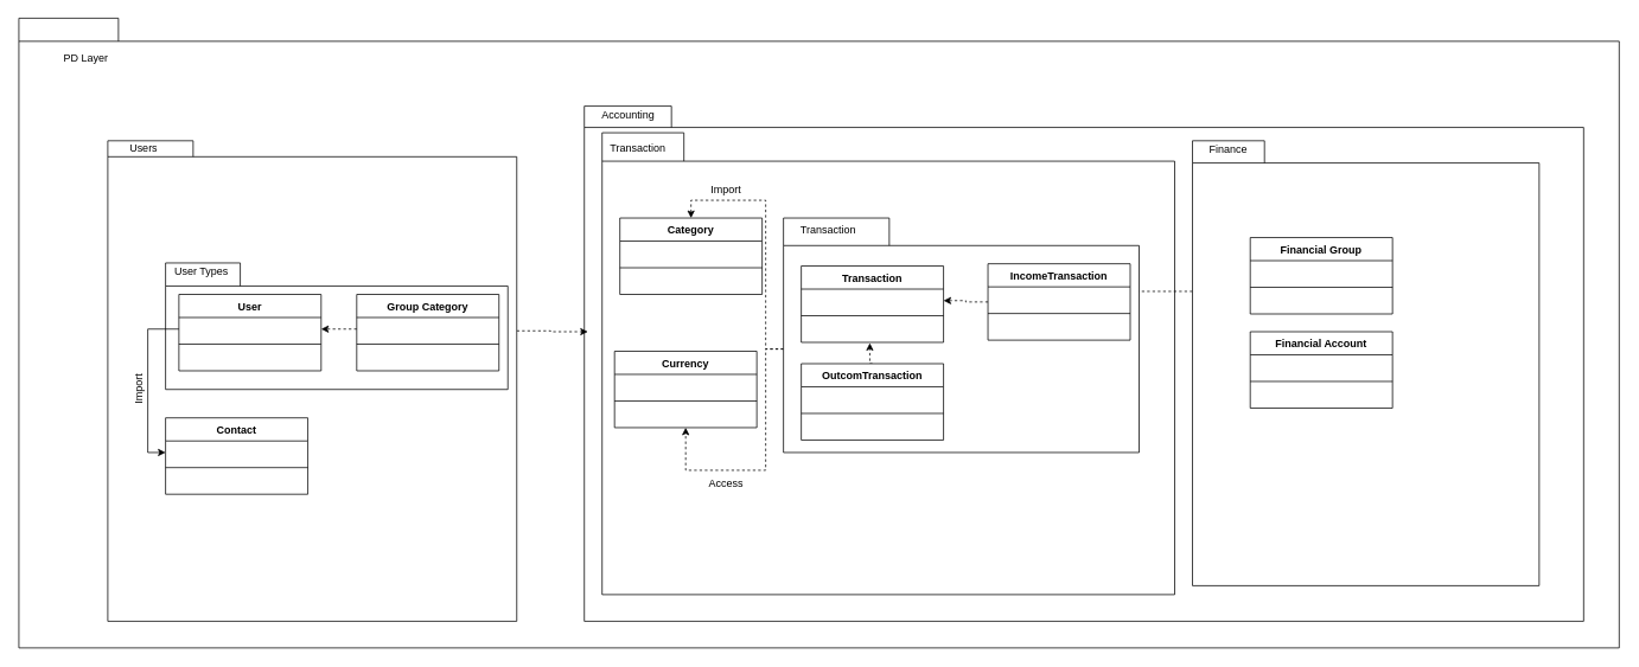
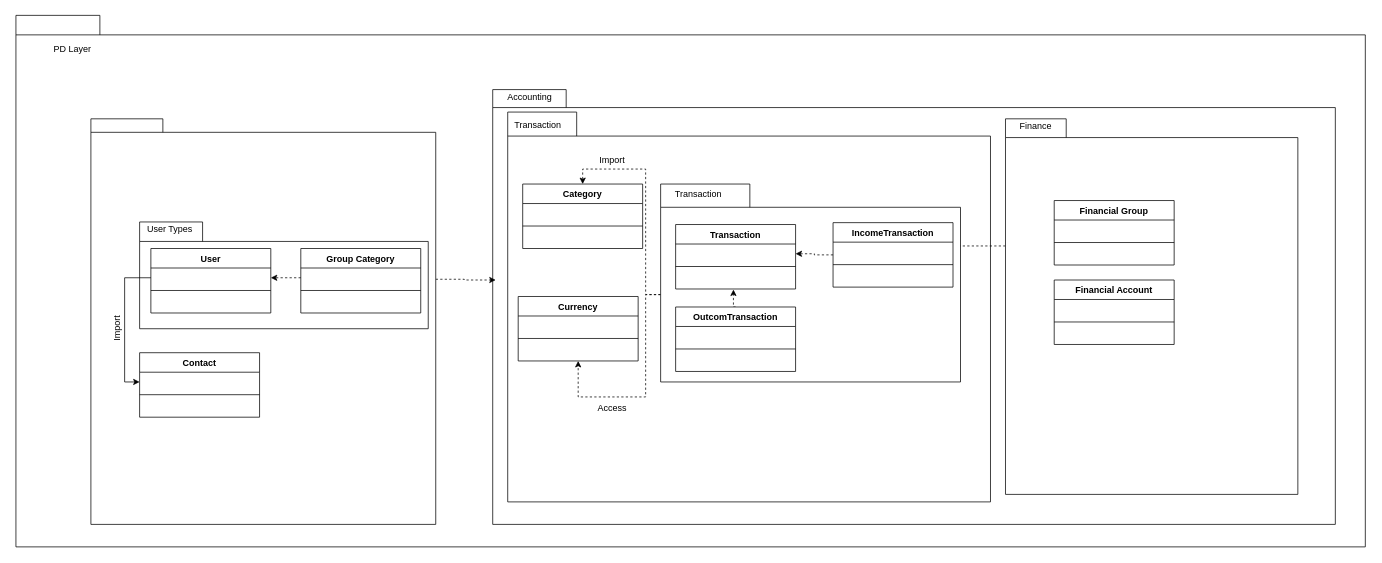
- <mxCell id="8" value="Users" style="text;html=1;align=center;verticalAlign=middle;resizable=0;points=[];autosize=1;" vertex="1" parent="1"><mxGeometry x="135" y="157" width="50" height="20" as="geometry" /></mxCell>
